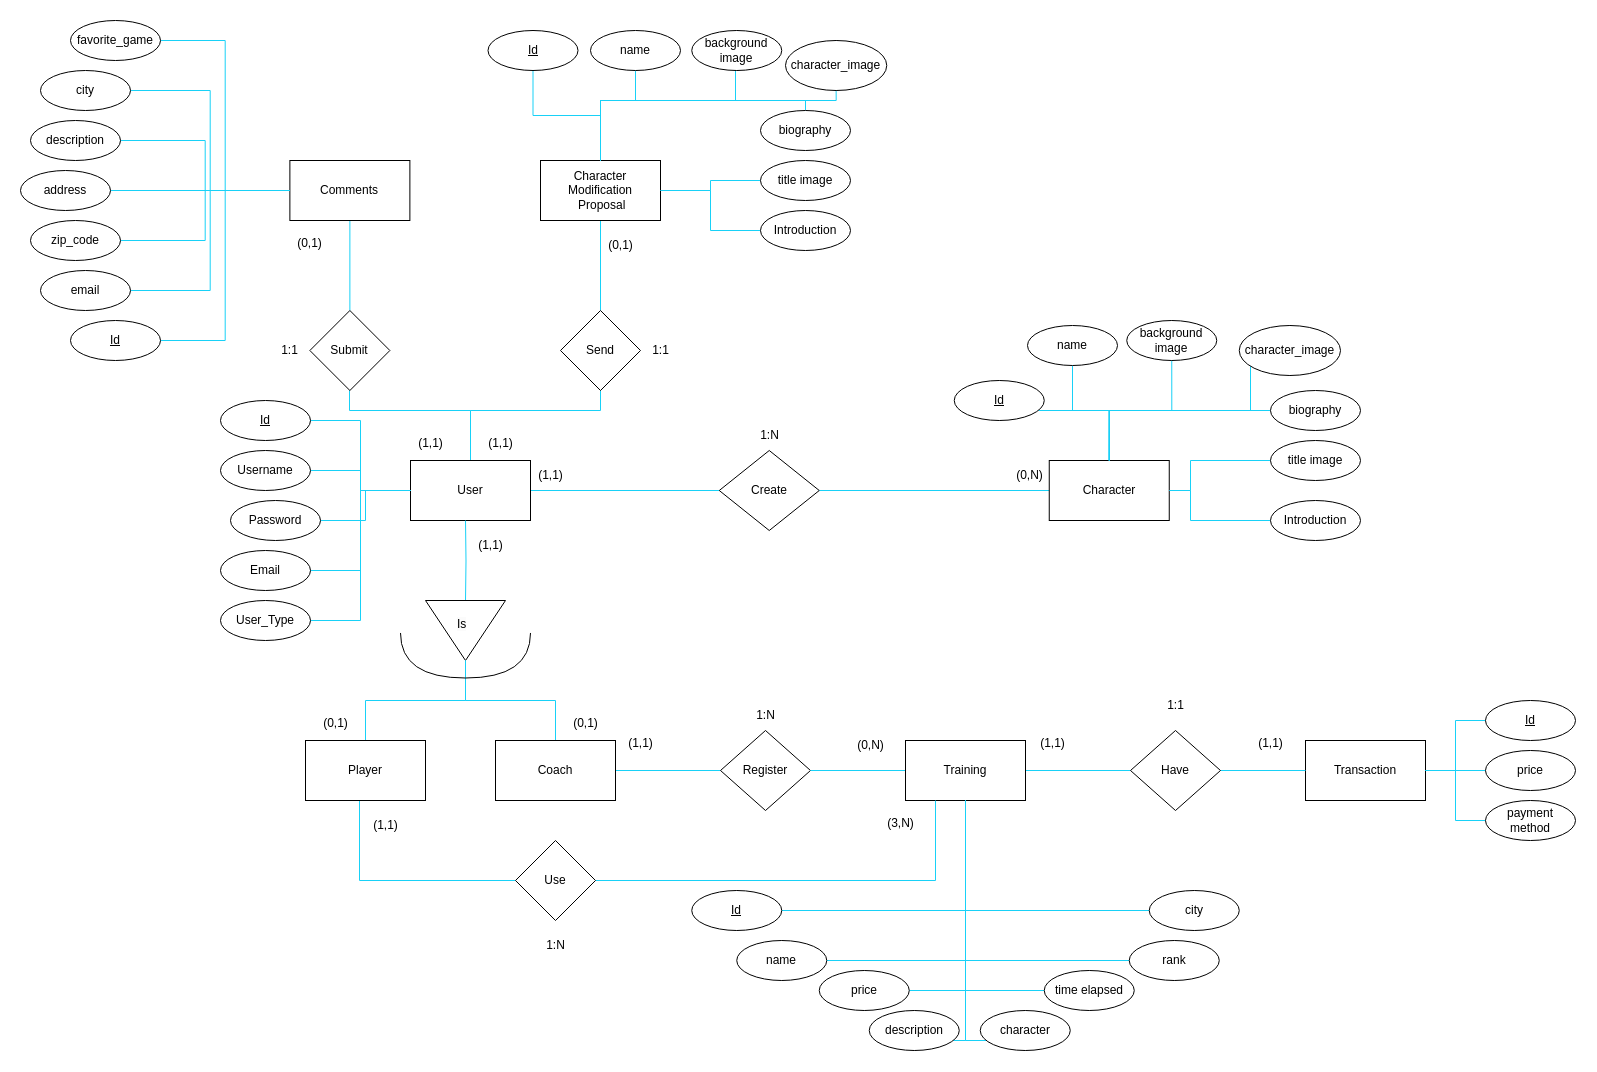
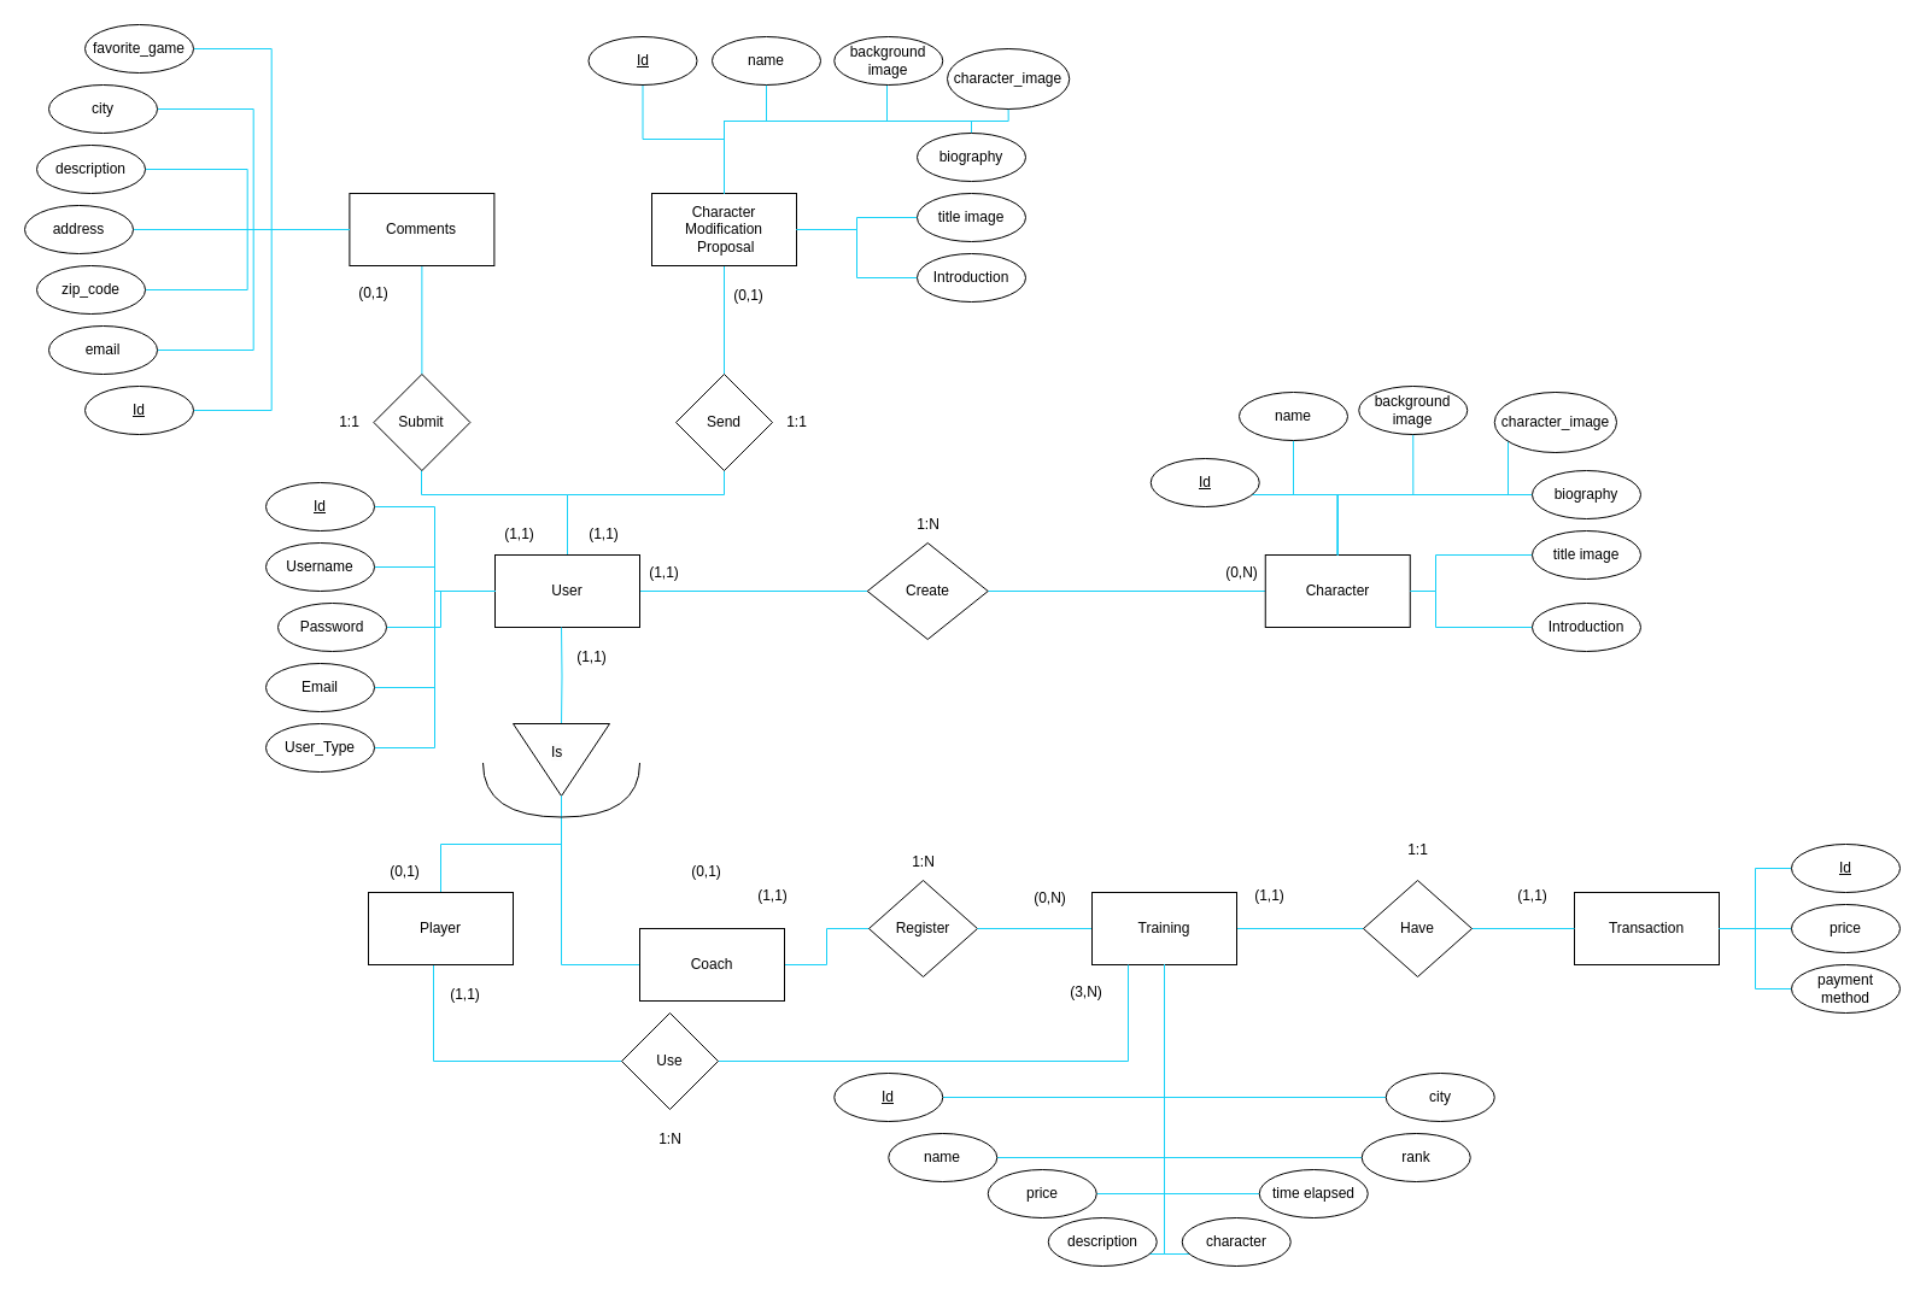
- <mxCell id="72" value="Coach" style="rounded=0;whiteSpace=wrap;html=1;" parent="1" vertex="1"><mxGeometry x="495" y="740" width="120" height="60" as="geometry" /></mxCell>
+ <mxCell id="72" value="Coach" style="rounded=0;whiteSpace=wrap;html=1;" parent="1" vertex="1"><mxGeometry x="530" y="770" width="120" height="60" as="geometry" /></mxCell>
